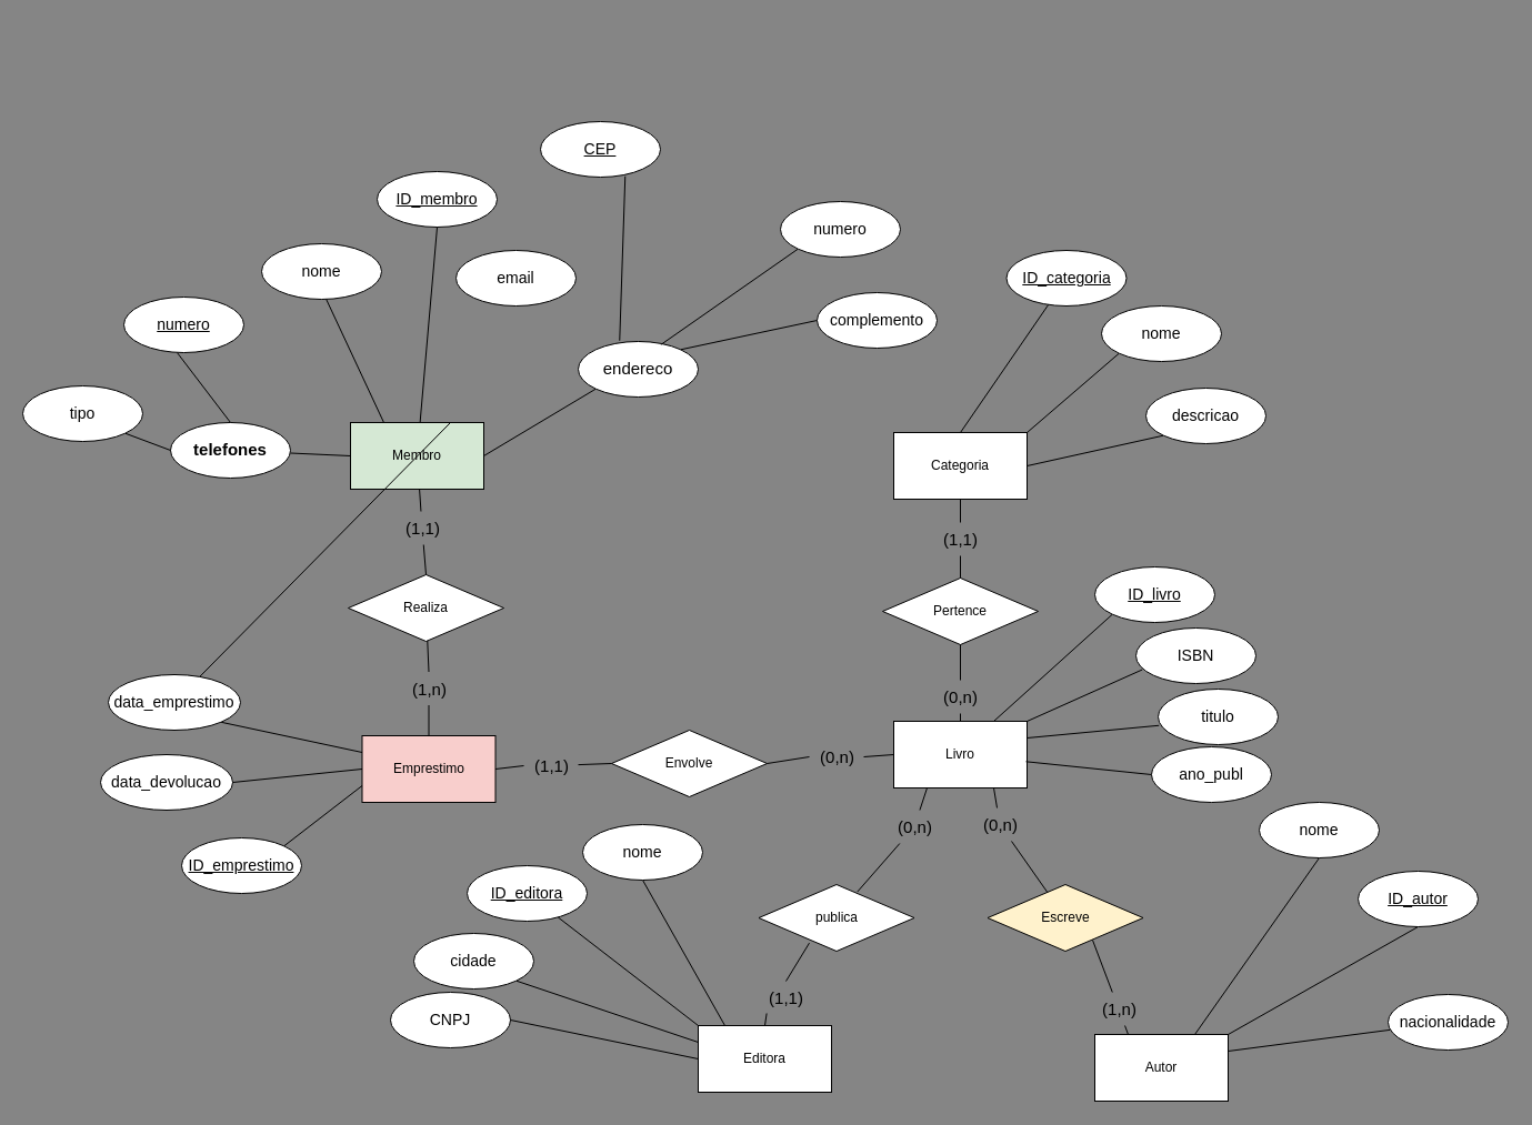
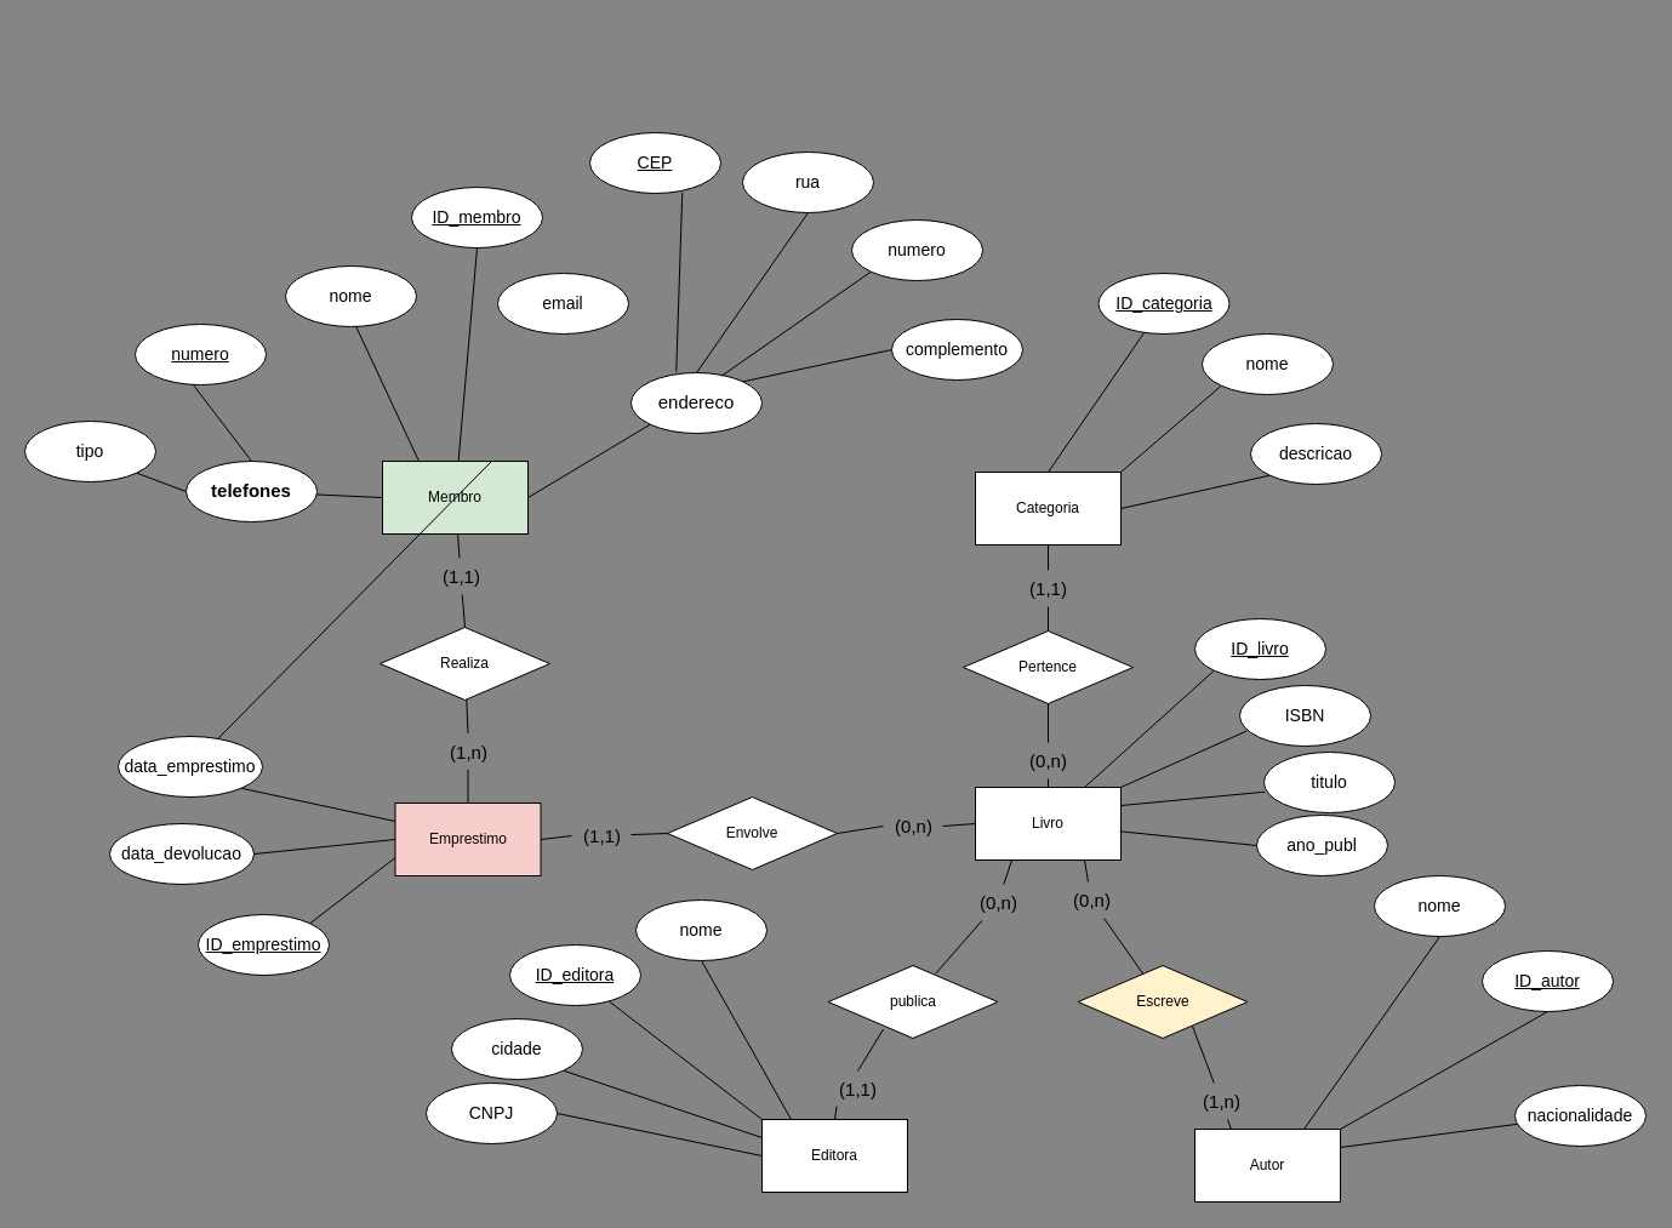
+ <mxCell id="57" value="&lt;p style=&quot;text-align: left; line-height: 6px;&quot;&gt;&lt;span style=&quot;font-size: 14px;&quot;&gt;rua&lt;/span&gt;&lt;/p&gt;" style="ellipse;whiteSpace=wrap;html=1;" vertex="1" parent="1"><mxGeometry x="612" y="125" width="108" height="50" as="geometry" /></mxCell>
+ <mxCell id="56" value="" style="endArrow=none;html=1;entryX=0.5;entryY=1;entryDx=0;entryDy=0;exitX=0.5;exitY=0;exitDx=0;exitDy=0;" edge="1" parent="1" source="51" target="57"><mxGeometry width="50" height="50" relative="1" as="geometry"><mxPoint x="663" y="304" as="sourcePoint" /><mxPoint x="665" y="240" as="targetPoint" /></mxGeometry></mxCell>
